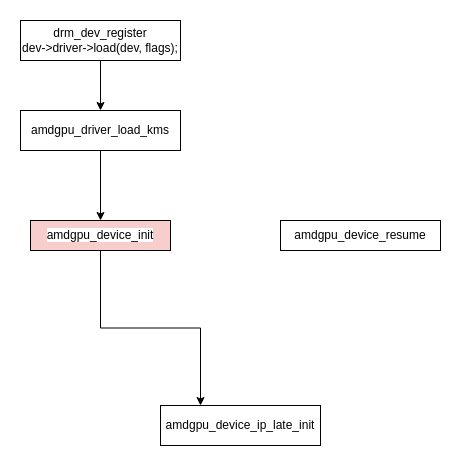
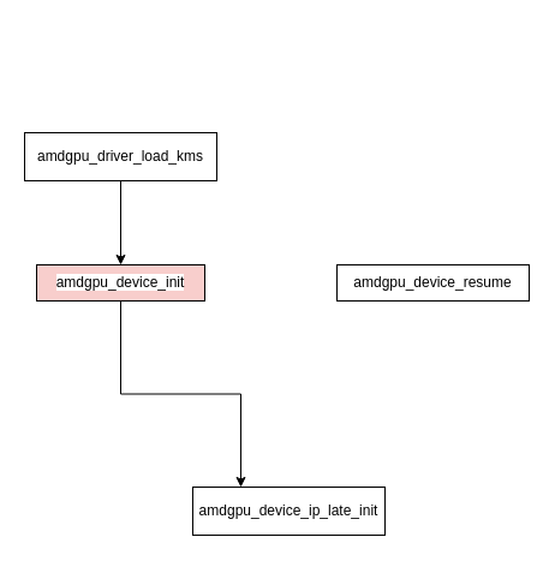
- <mxCell id="9" value="&lt;span style=&quot;text-align: left&quot;&gt;drm_dev_register&lt;br&gt;&lt;/span&gt;&lt;span style=&quot;text-align: left&quot;&gt;dev-&amp;gt;driver-&amp;gt;load(dev, flags);&lt;/span&gt;&lt;span style=&quot;text-align: left&quot;&gt;&lt;br&gt;&lt;/span&gt;" style="rounded=0;whiteSpace=wrap;html=1;" vertex="1" parent="1"><mxGeometry x="20" y="20" width="160" height="40" as="geometry" /></mxCell>
- <mxCell id="8" style="edgeStyle=orthogonalEdgeStyle;rounded=0;orthogonalLoop=1;jettySize=auto;html=1;entryX=0.5;entryY=0;entryDx=0;entryDy=0;" edge="1" parent="1" source="9" target="7"><mxGeometry relative="1" as="geometry" /></mxCell>
